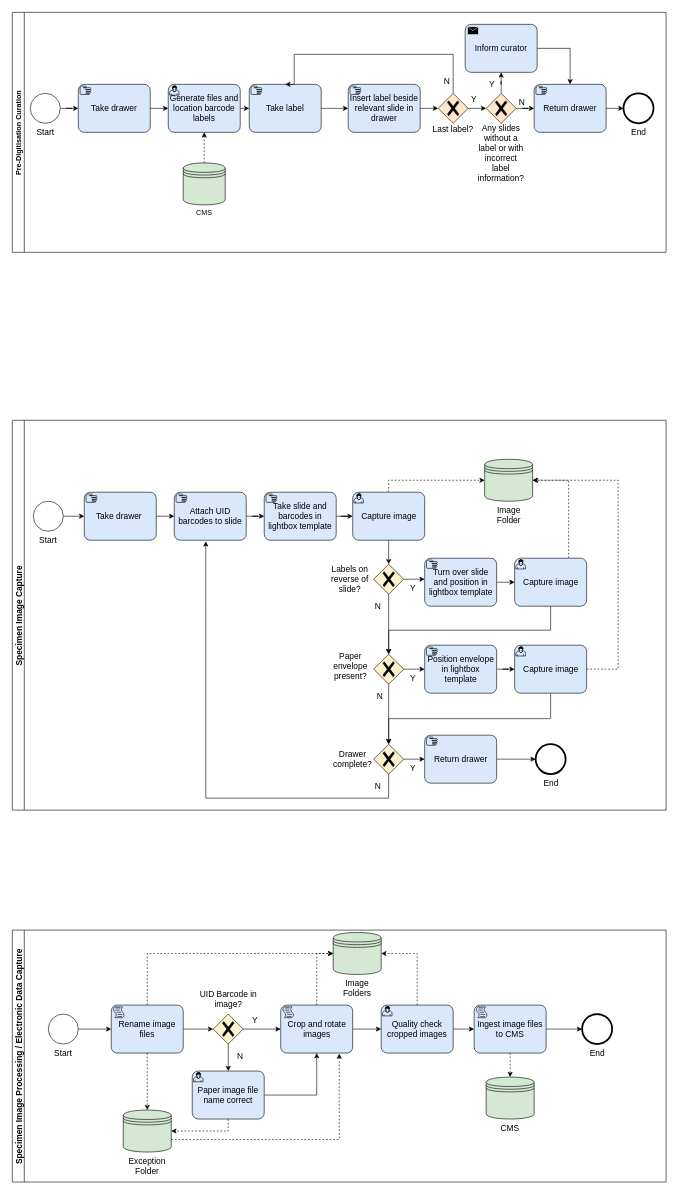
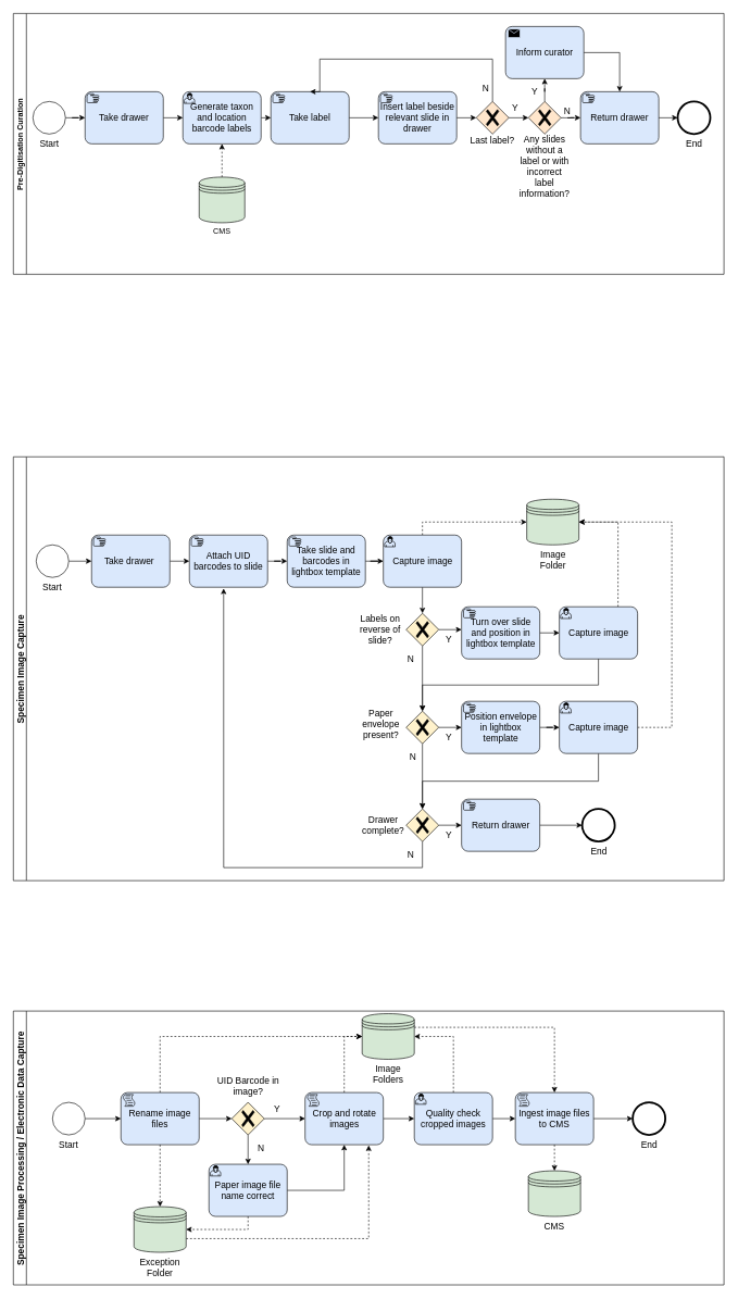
- <mxCell id="6" value="Generate files and location barcode labels" style="points=[[0.25,0,0],[0.5,0,0],[0.75,0,0],[1,0.25,0],[1,0.5,0],[1,0.75,0],[0.75,1,0],[0.5,1,0],[0.25,1,0],[0,0.75,0],[0,0.5,0],[0,0.25,0]];shape=mxgraph.bpmn.task;whiteSpace=wrap;rectStyle=rounded;size=10;taskMarker=user;fillColor=#dae8fc;strokeColor=#000000;fontSize=14;" parent="2" vertex="1"><mxGeometry x="260" y="120" width="120" height="80" as="geometry" /></mxCell>
+ <mxCell id="6" value="Generate taxon and location barcode labels" style="points=[[0.25,0,0],[0.5,0,0],[0.75,0,0],[1,0.25,0],[1,0.5,0],[1,0.75,0],[0.75,1,0],[0.5,1,0],[0.25,1,0],[0,0.75,0],[0,0.5,0],[0,0.25,0]];shape=mxgraph.bpmn.task;whiteSpace=wrap;rectStyle=rounded;size=10;taskMarker=user;fillColor=#dae8fc;strokeColor=#000000;fontSize=14;" parent="2" vertex="1"><mxGeometry x="260" y="120" width="120" height="80" as="geometry" /></mxCell>
+ <mxCell id="86" style="edgeStyle=orthogonalEdgeStyle;rounded=0;orthogonalLoop=1;jettySize=auto;html=1;exitX=1;exitY=0.3;exitDx=0;exitDy=0;entryX=0.5;entryY=0;entryDx=0;entryDy=0;entryPerimeter=0;startArrow=none;startFill=0;dashed=1;" edge="1" parent="78" source="87" target="98"><mxGeometry relative="1" as="geometry" /></mxCell>
